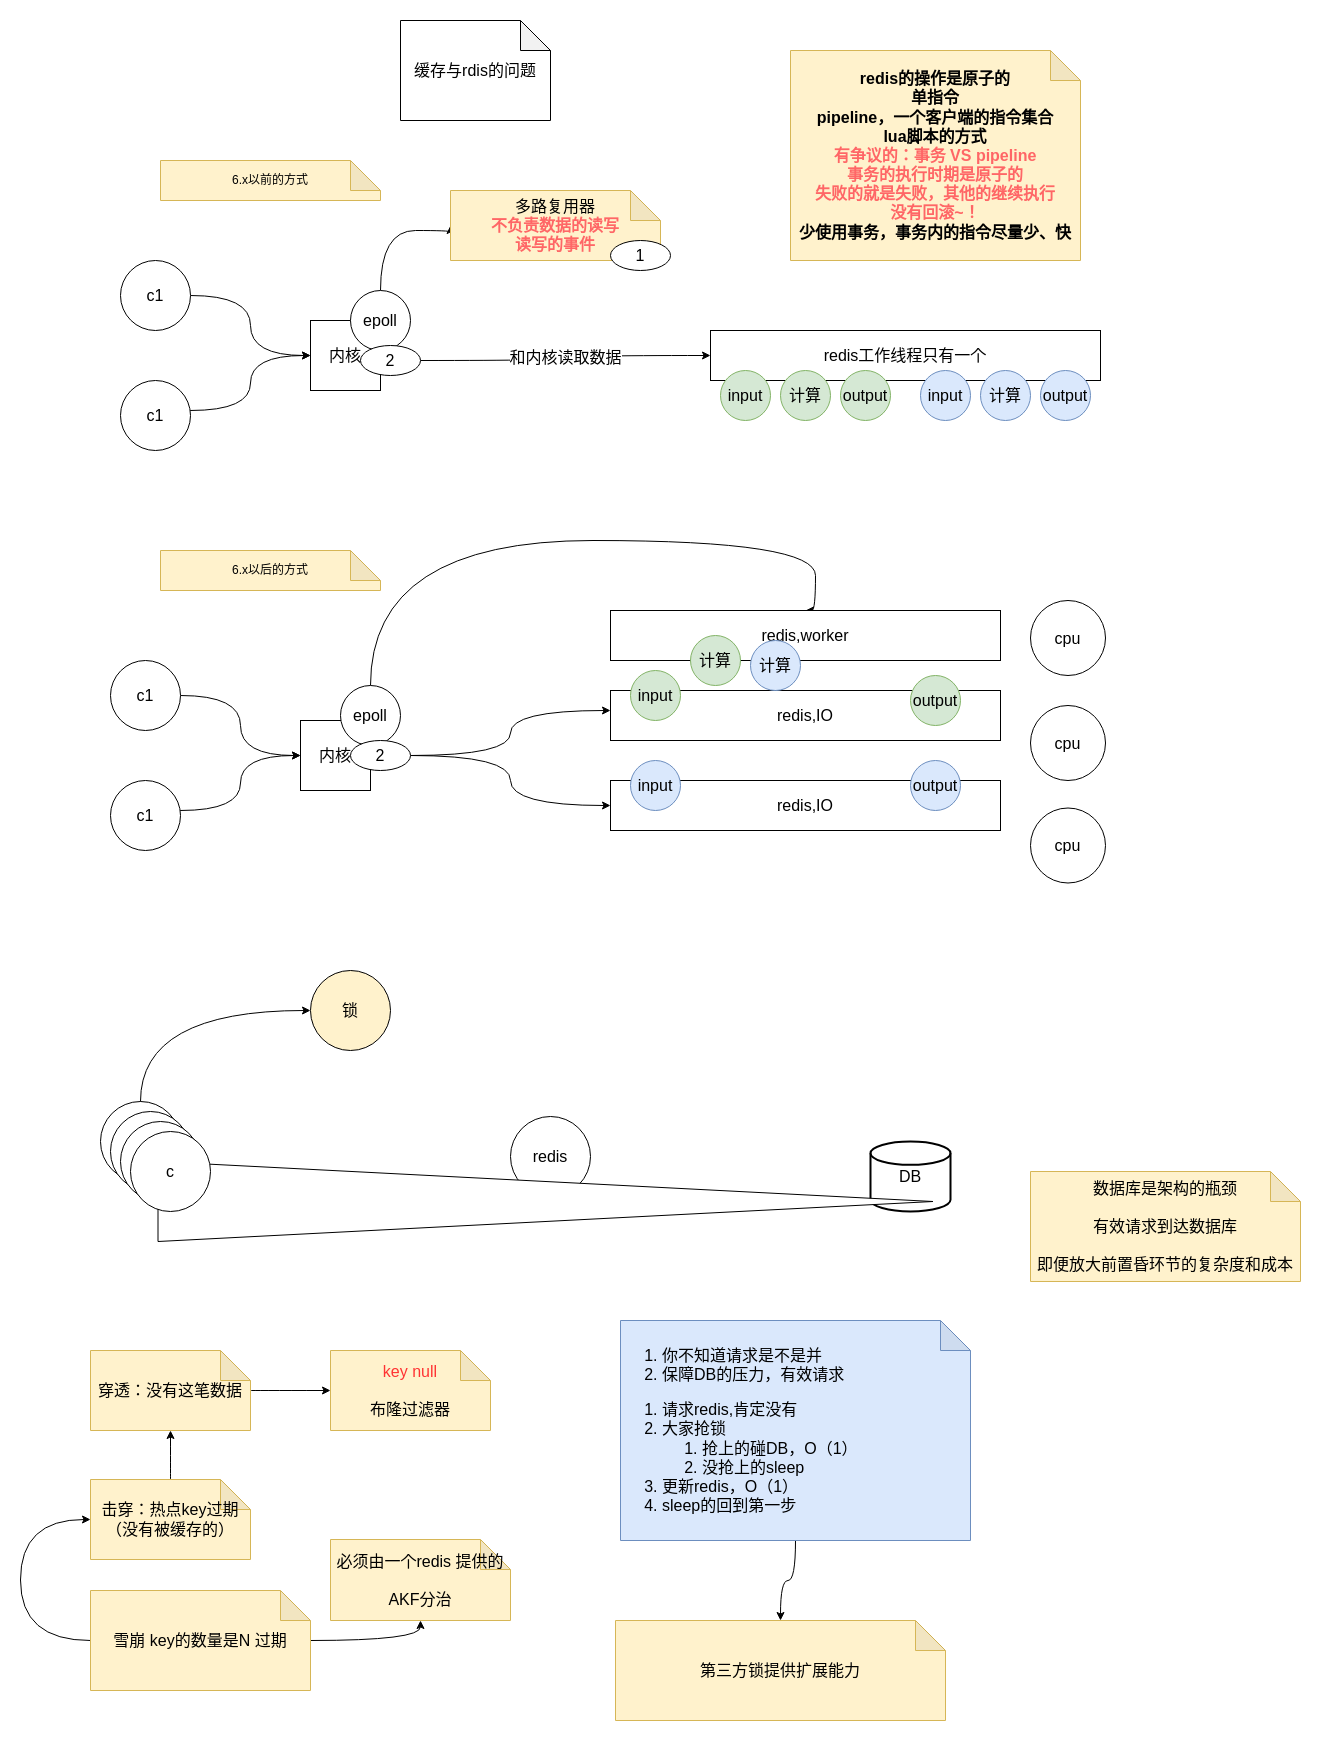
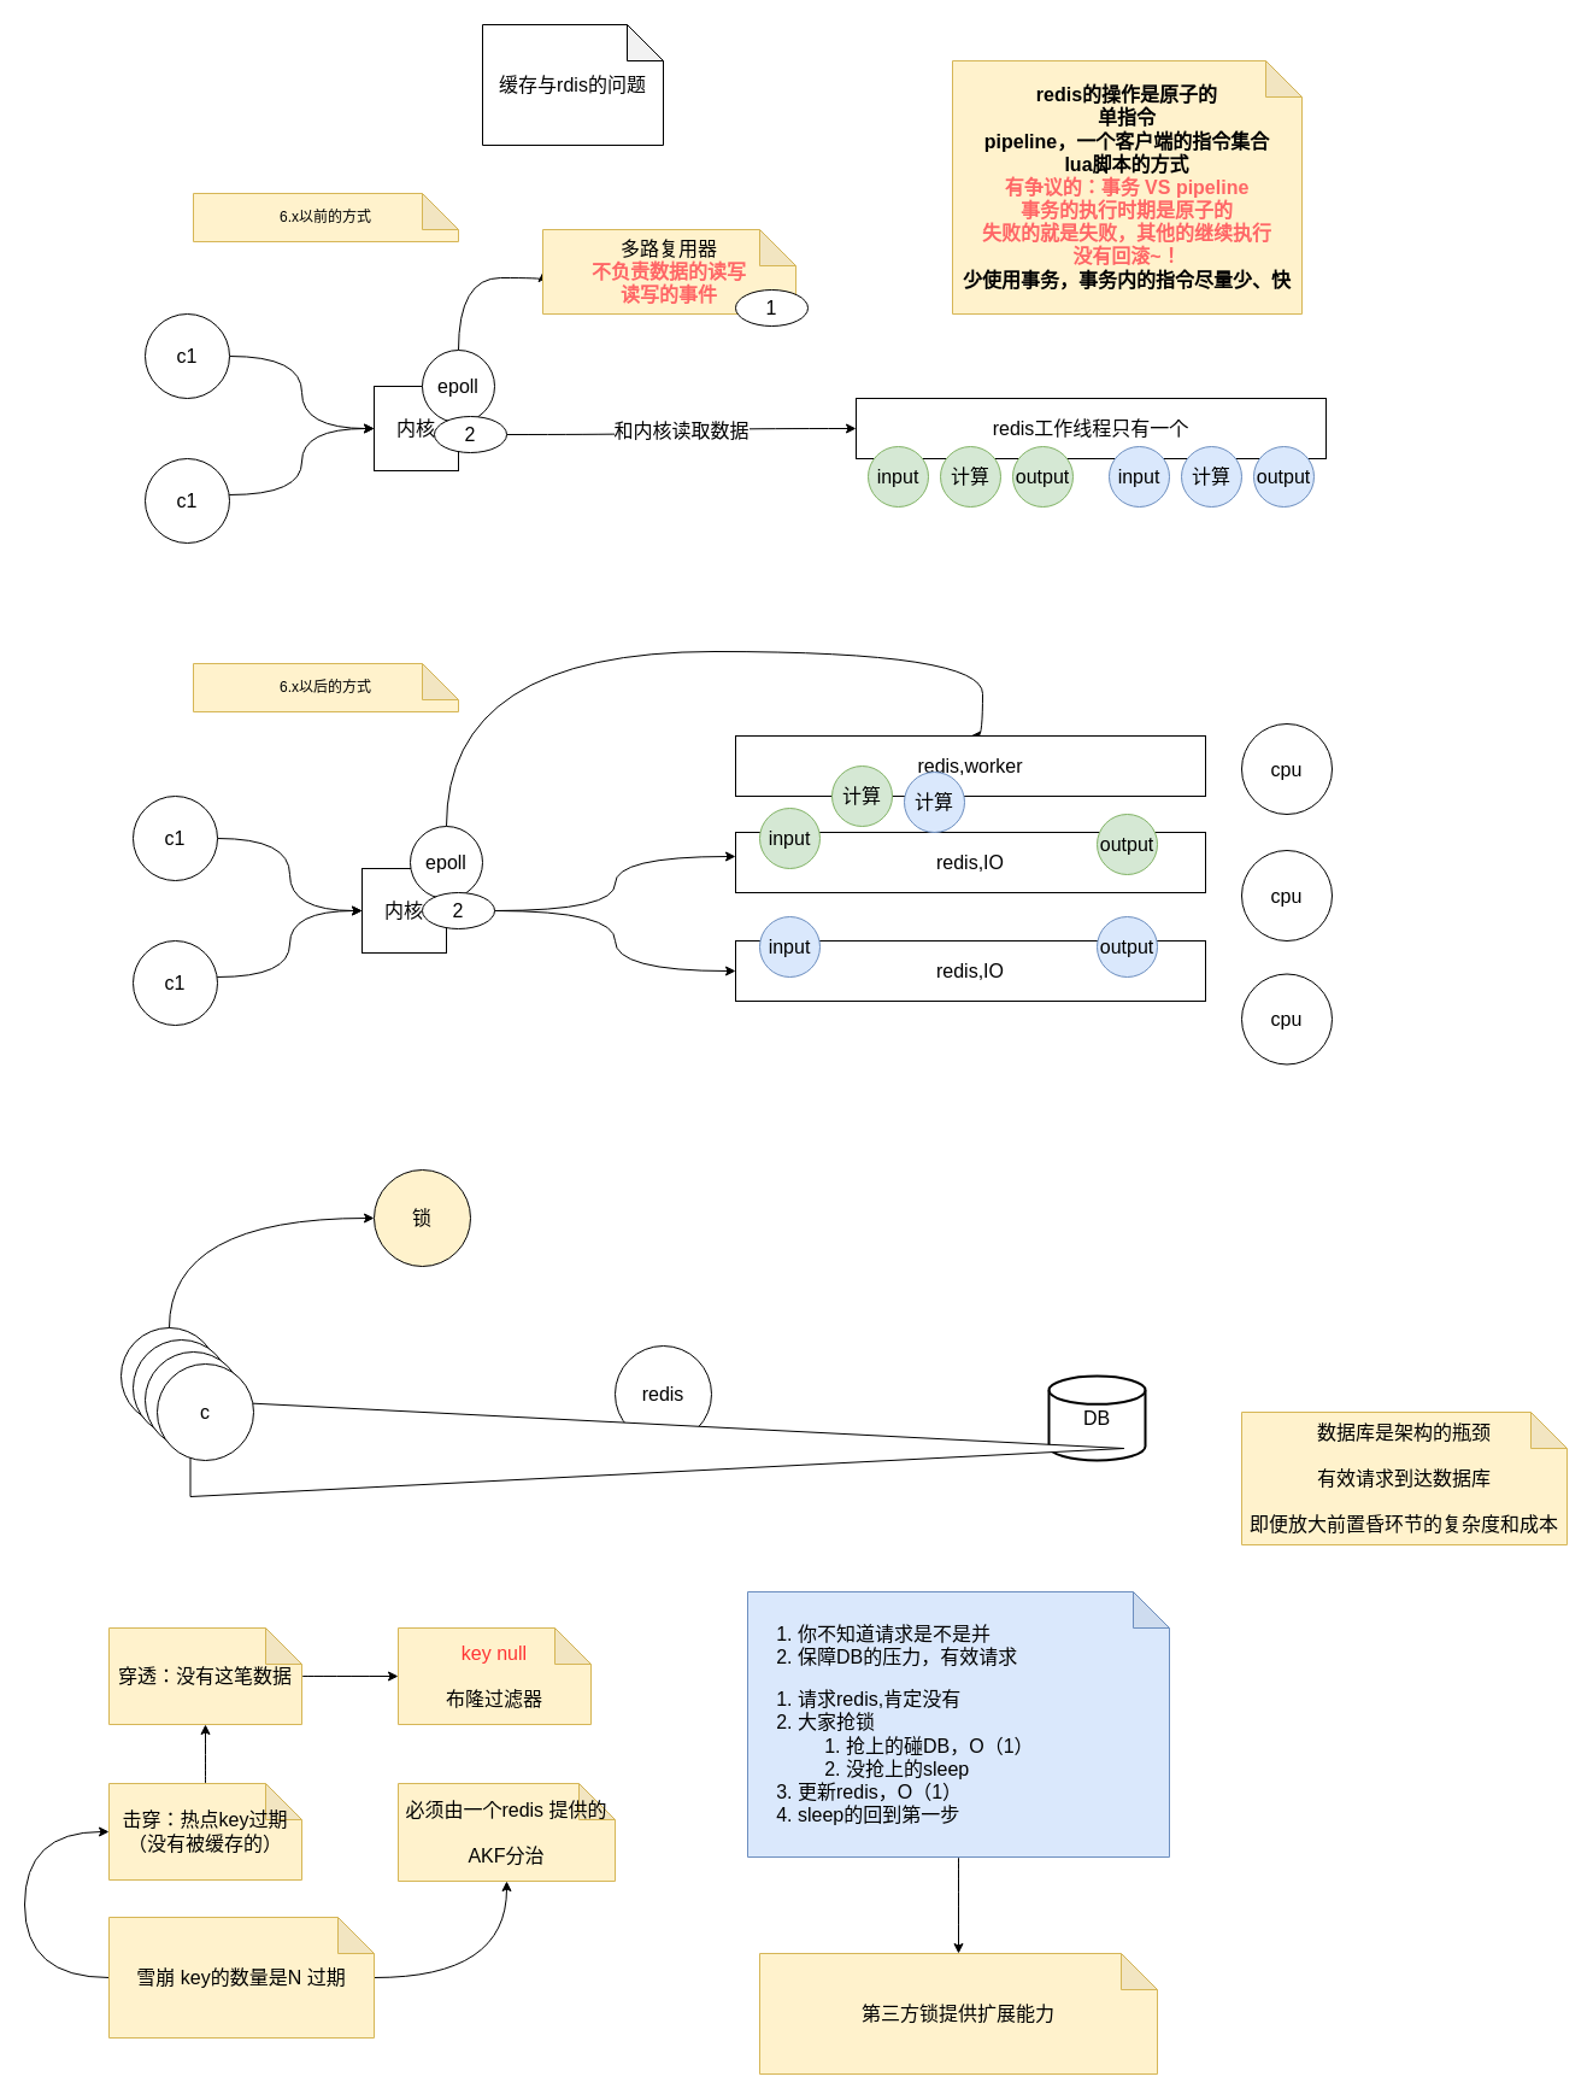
- <mxCell id="67" value="必须由一个redis&amp;nbsp;提供的&lt;br&gt;&lt;br&gt;AKF分治" style="shape=note;whiteSpace=wrap;html=1;backgroundOutline=1;darkOpacity=0.05;fontSize=16;fillColor=#fff2cc;strokeColor=#d6b656;" vertex="1" parent="1"><mxGeometry x="330" y="1539" width="180" height="81" as="geometry" /></mxCell>
+ <mxCell id="67" value="必须由一个redis&amp;nbsp;提供的&lt;br&gt;&lt;br&gt;AKF分治" style="shape=note;whiteSpace=wrap;html=1;backgroundOutline=1;darkOpacity=0.05;fontSize=16;fillColor=#fff2cc;strokeColor=#d6b656;" vertex="1" parent="1"><mxGeometry x="330" y="1479" width="180" height="81" as="geometry" /></mxCell>
- <mxCell id="68" value="&lt;div&gt;第三方锁提供扩展能力&lt;/div&gt;" style="shape=note;whiteSpace=wrap;html=1;backgroundOutline=1;darkOpacity=0.05;fontSize=16;align=center;fillColor=#fff2cc;strokeColor=#d6b656;" vertex="1" parent="1"><mxGeometry x="615" y="1620" width="330" height="100" as="geometry" /></mxCell>
+ <mxCell id="68" value="&lt;div&gt;第三方锁提供扩展能力&lt;/div&gt;" style="shape=note;whiteSpace=wrap;html=1;backgroundOutline=1;darkOpacity=0.05;fontSize=16;align=center;fillColor=#fff2cc;strokeColor=#d6b656;" vertex="1" parent="1"><mxGeometry x="630" y="1620" width="330" height="100" as="geometry" /></mxCell>
